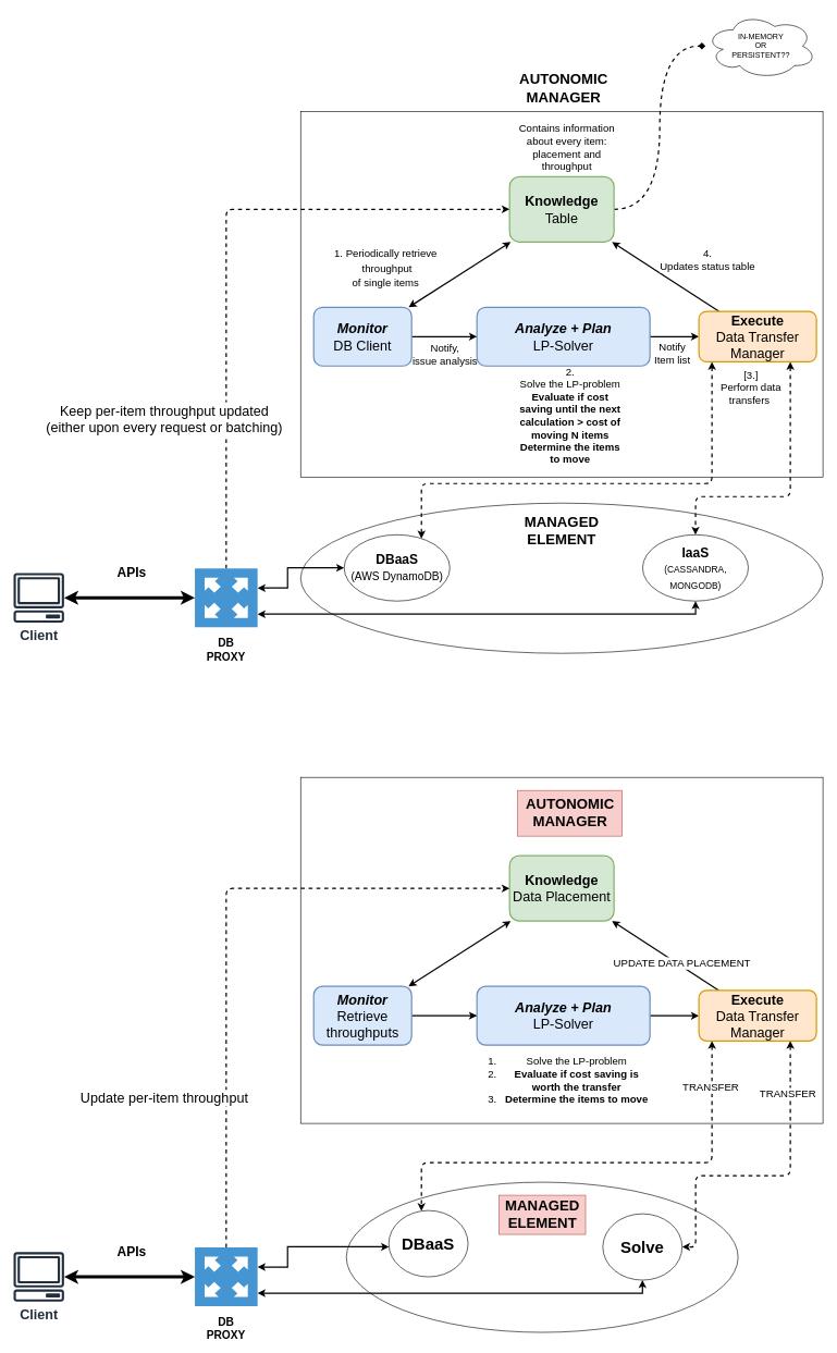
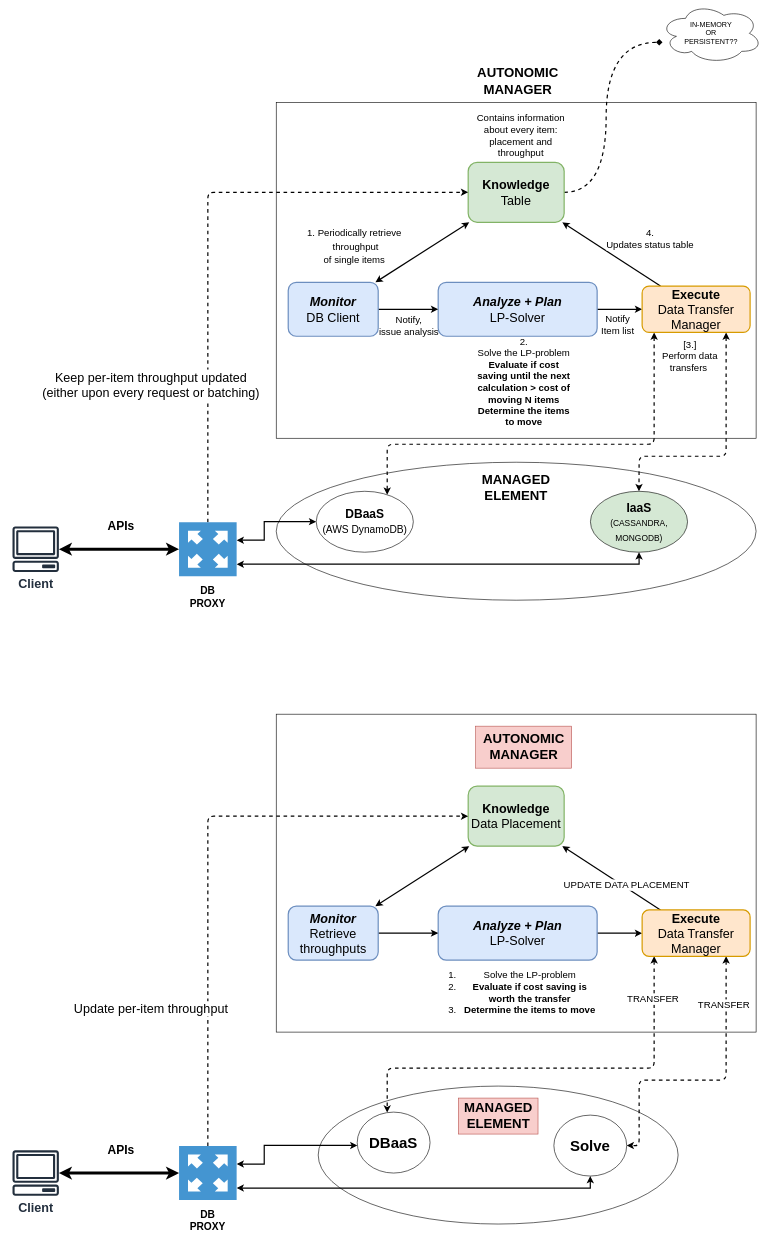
- <mxCell id="36" value="IN-MEMORY&lt;br&gt;OR&lt;br&gt;PERSISTENT??" style="ellipse;shape=cloud;whiteSpace=wrap;html=1;labelBackgroundColor=none;" parent="1" vertex="1"><mxGeometry x="1080" y="20" width="170" height="100" as="geometry" /></mxCell>
+ <mxCell id="36" value="IN-MEMORY&lt;br&gt;OR&lt;br&gt;PERSISTENT??" style="ellipse;shape=cloud;whiteSpace=wrap;html=1;labelBackgroundColor=none;" parent="1" vertex="1"><mxGeometry x="1100" y="5" width="170" height="100" as="geometry" /></mxCell>
- <mxCell id="20" value="IaaS&lt;br&gt;&lt;span style=&quot;font-weight: normal&quot;&gt;&lt;font style=&quot;font-size: 14px&quot;&gt;(CASSANDRA, MONGODB)&lt;/font&gt;&lt;/span&gt;" style="ellipse;whiteSpace=wrap;html=1;fontSize=20;fontStyle=1" parent="17" vertex="1"><mxGeometry x="523.81" y="48.42" width="161.9" height="101.58" as="geometry" /></mxCell>
+ <mxCell id="20" value="IaaS&lt;br&gt;&lt;span style=&quot;font-weight: normal&quot;&gt;&lt;font style=&quot;font-size: 14px&quot;&gt;(CASSANDRA, MONGODB)&lt;/font&gt;&lt;/span&gt;" style="ellipse;whiteSpace=wrap;html=1;fontSize=20;fontStyle=1;fillColor=#d5e8d4;" parent="17" vertex="1"><mxGeometry x="523.81" y="48.42" width="161.9" height="101.58" as="geometry" /></mxCell>
